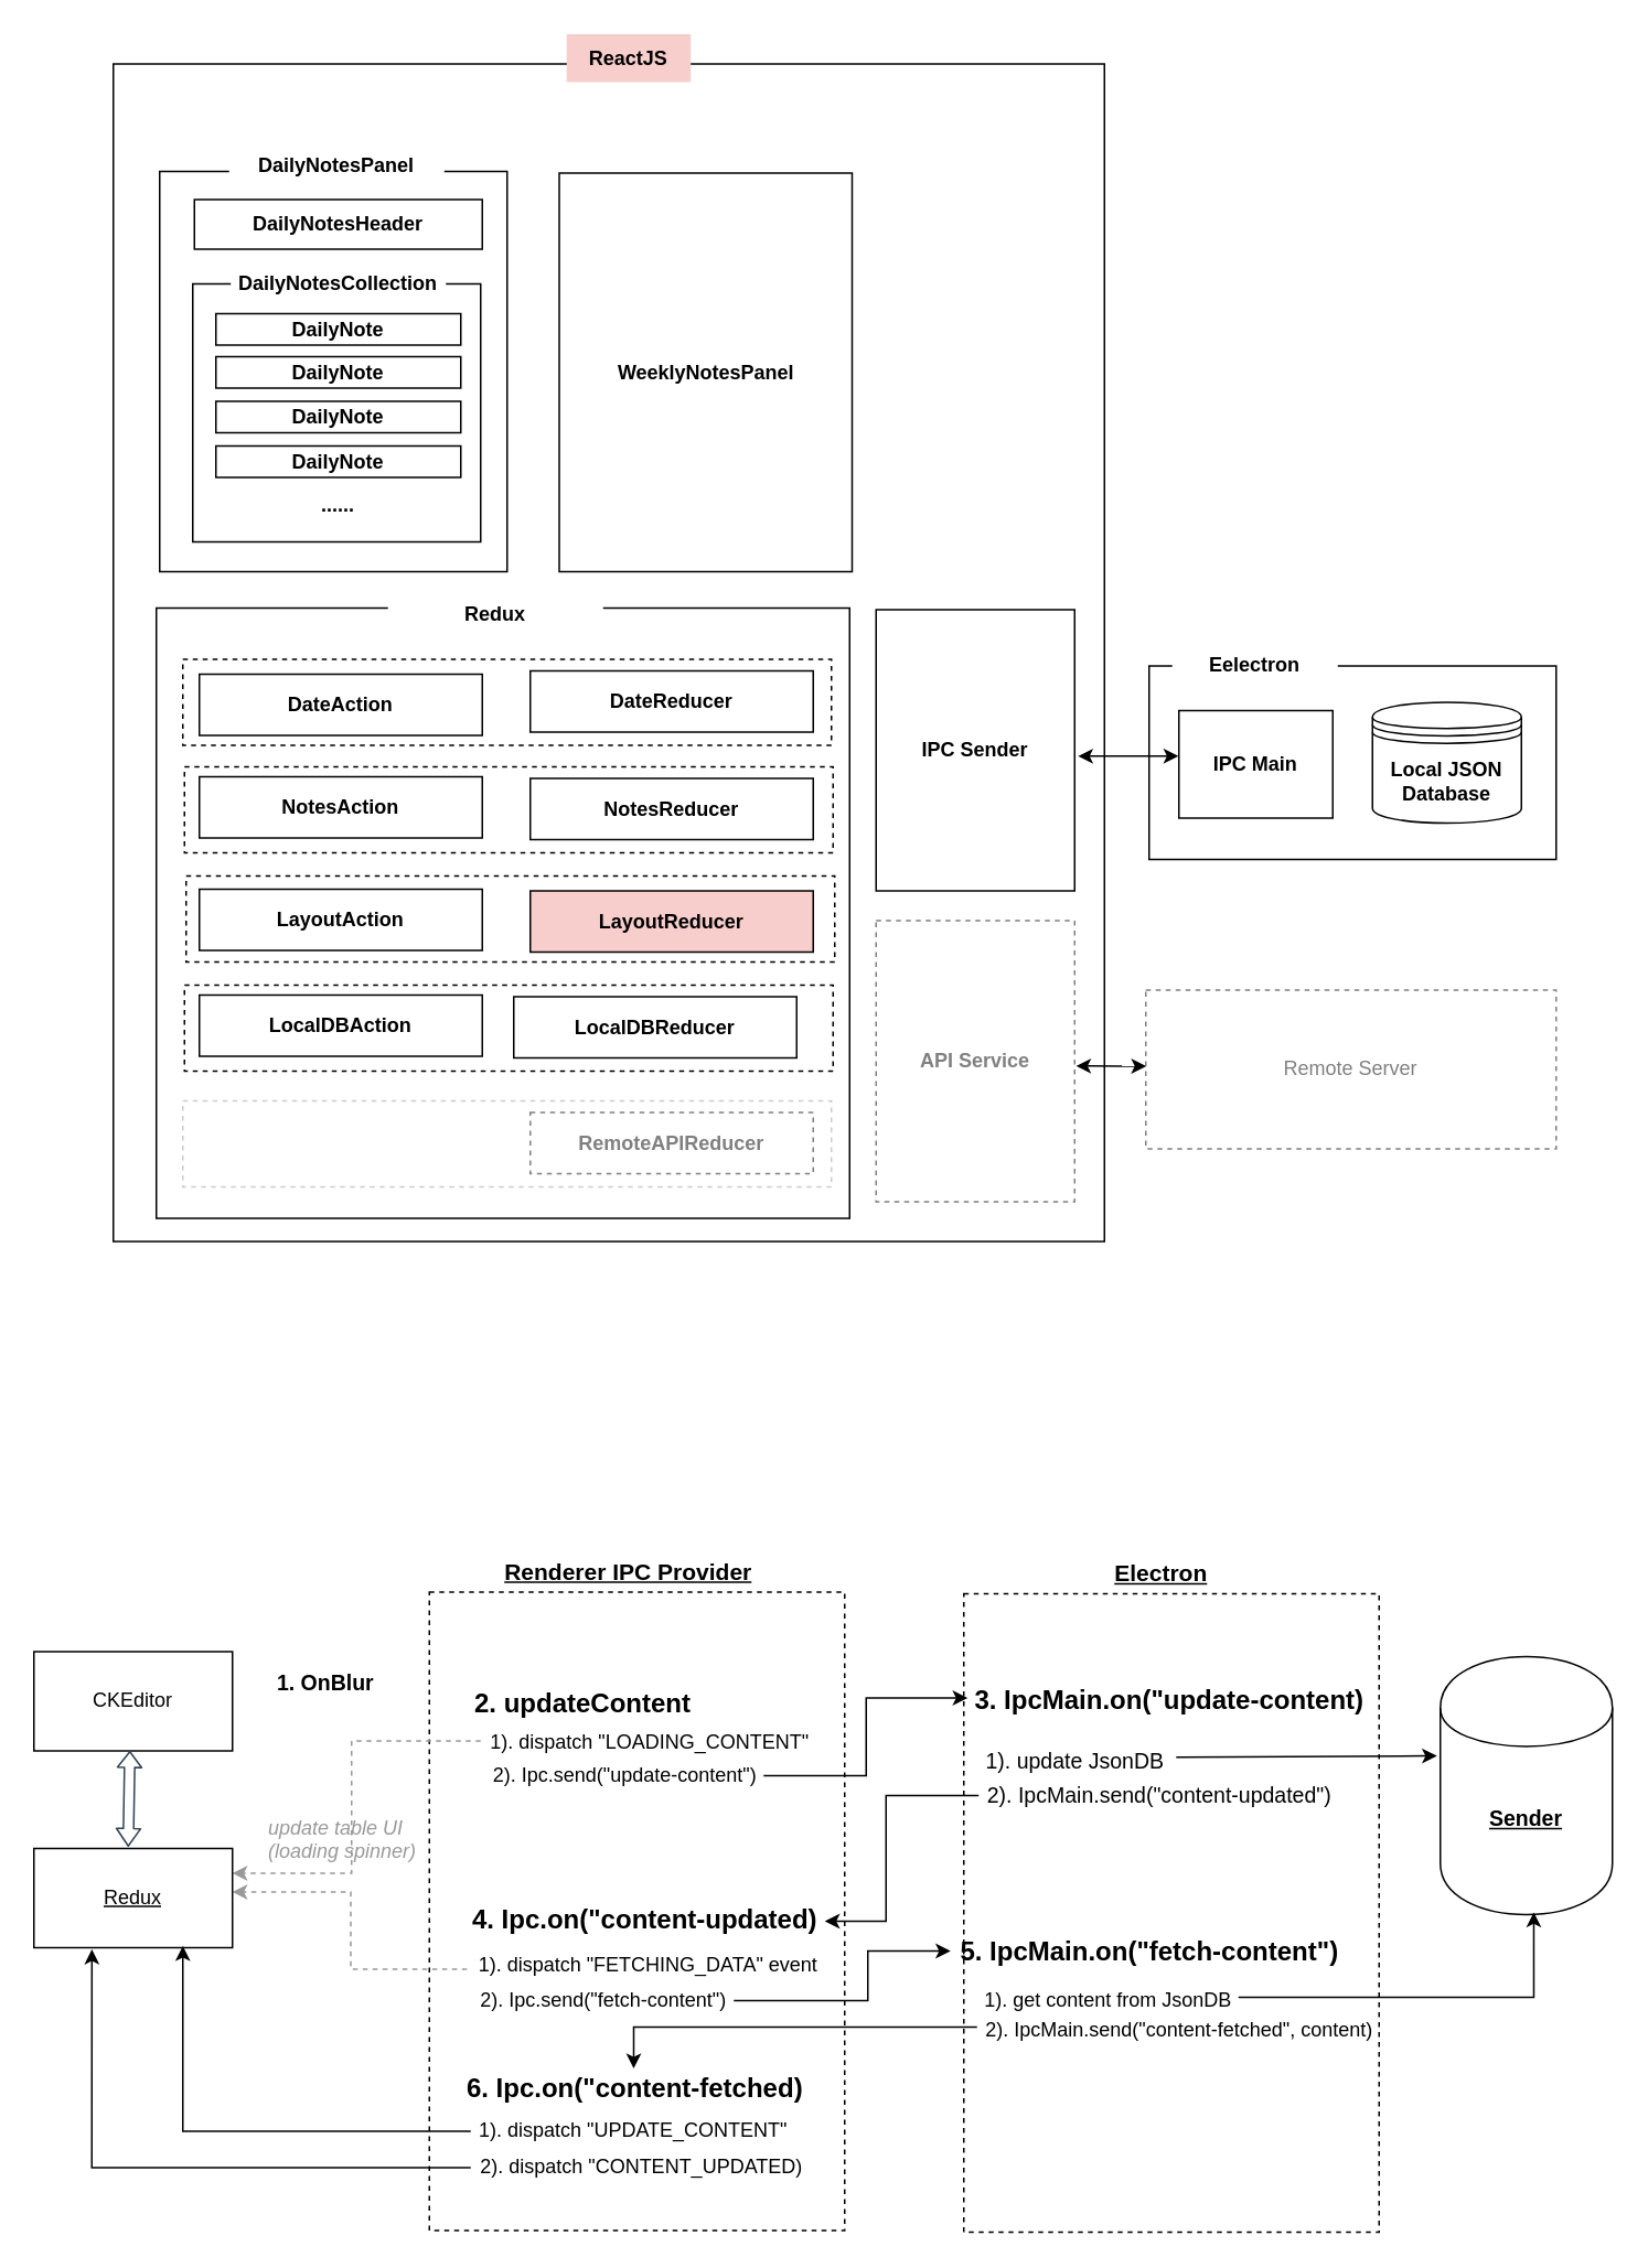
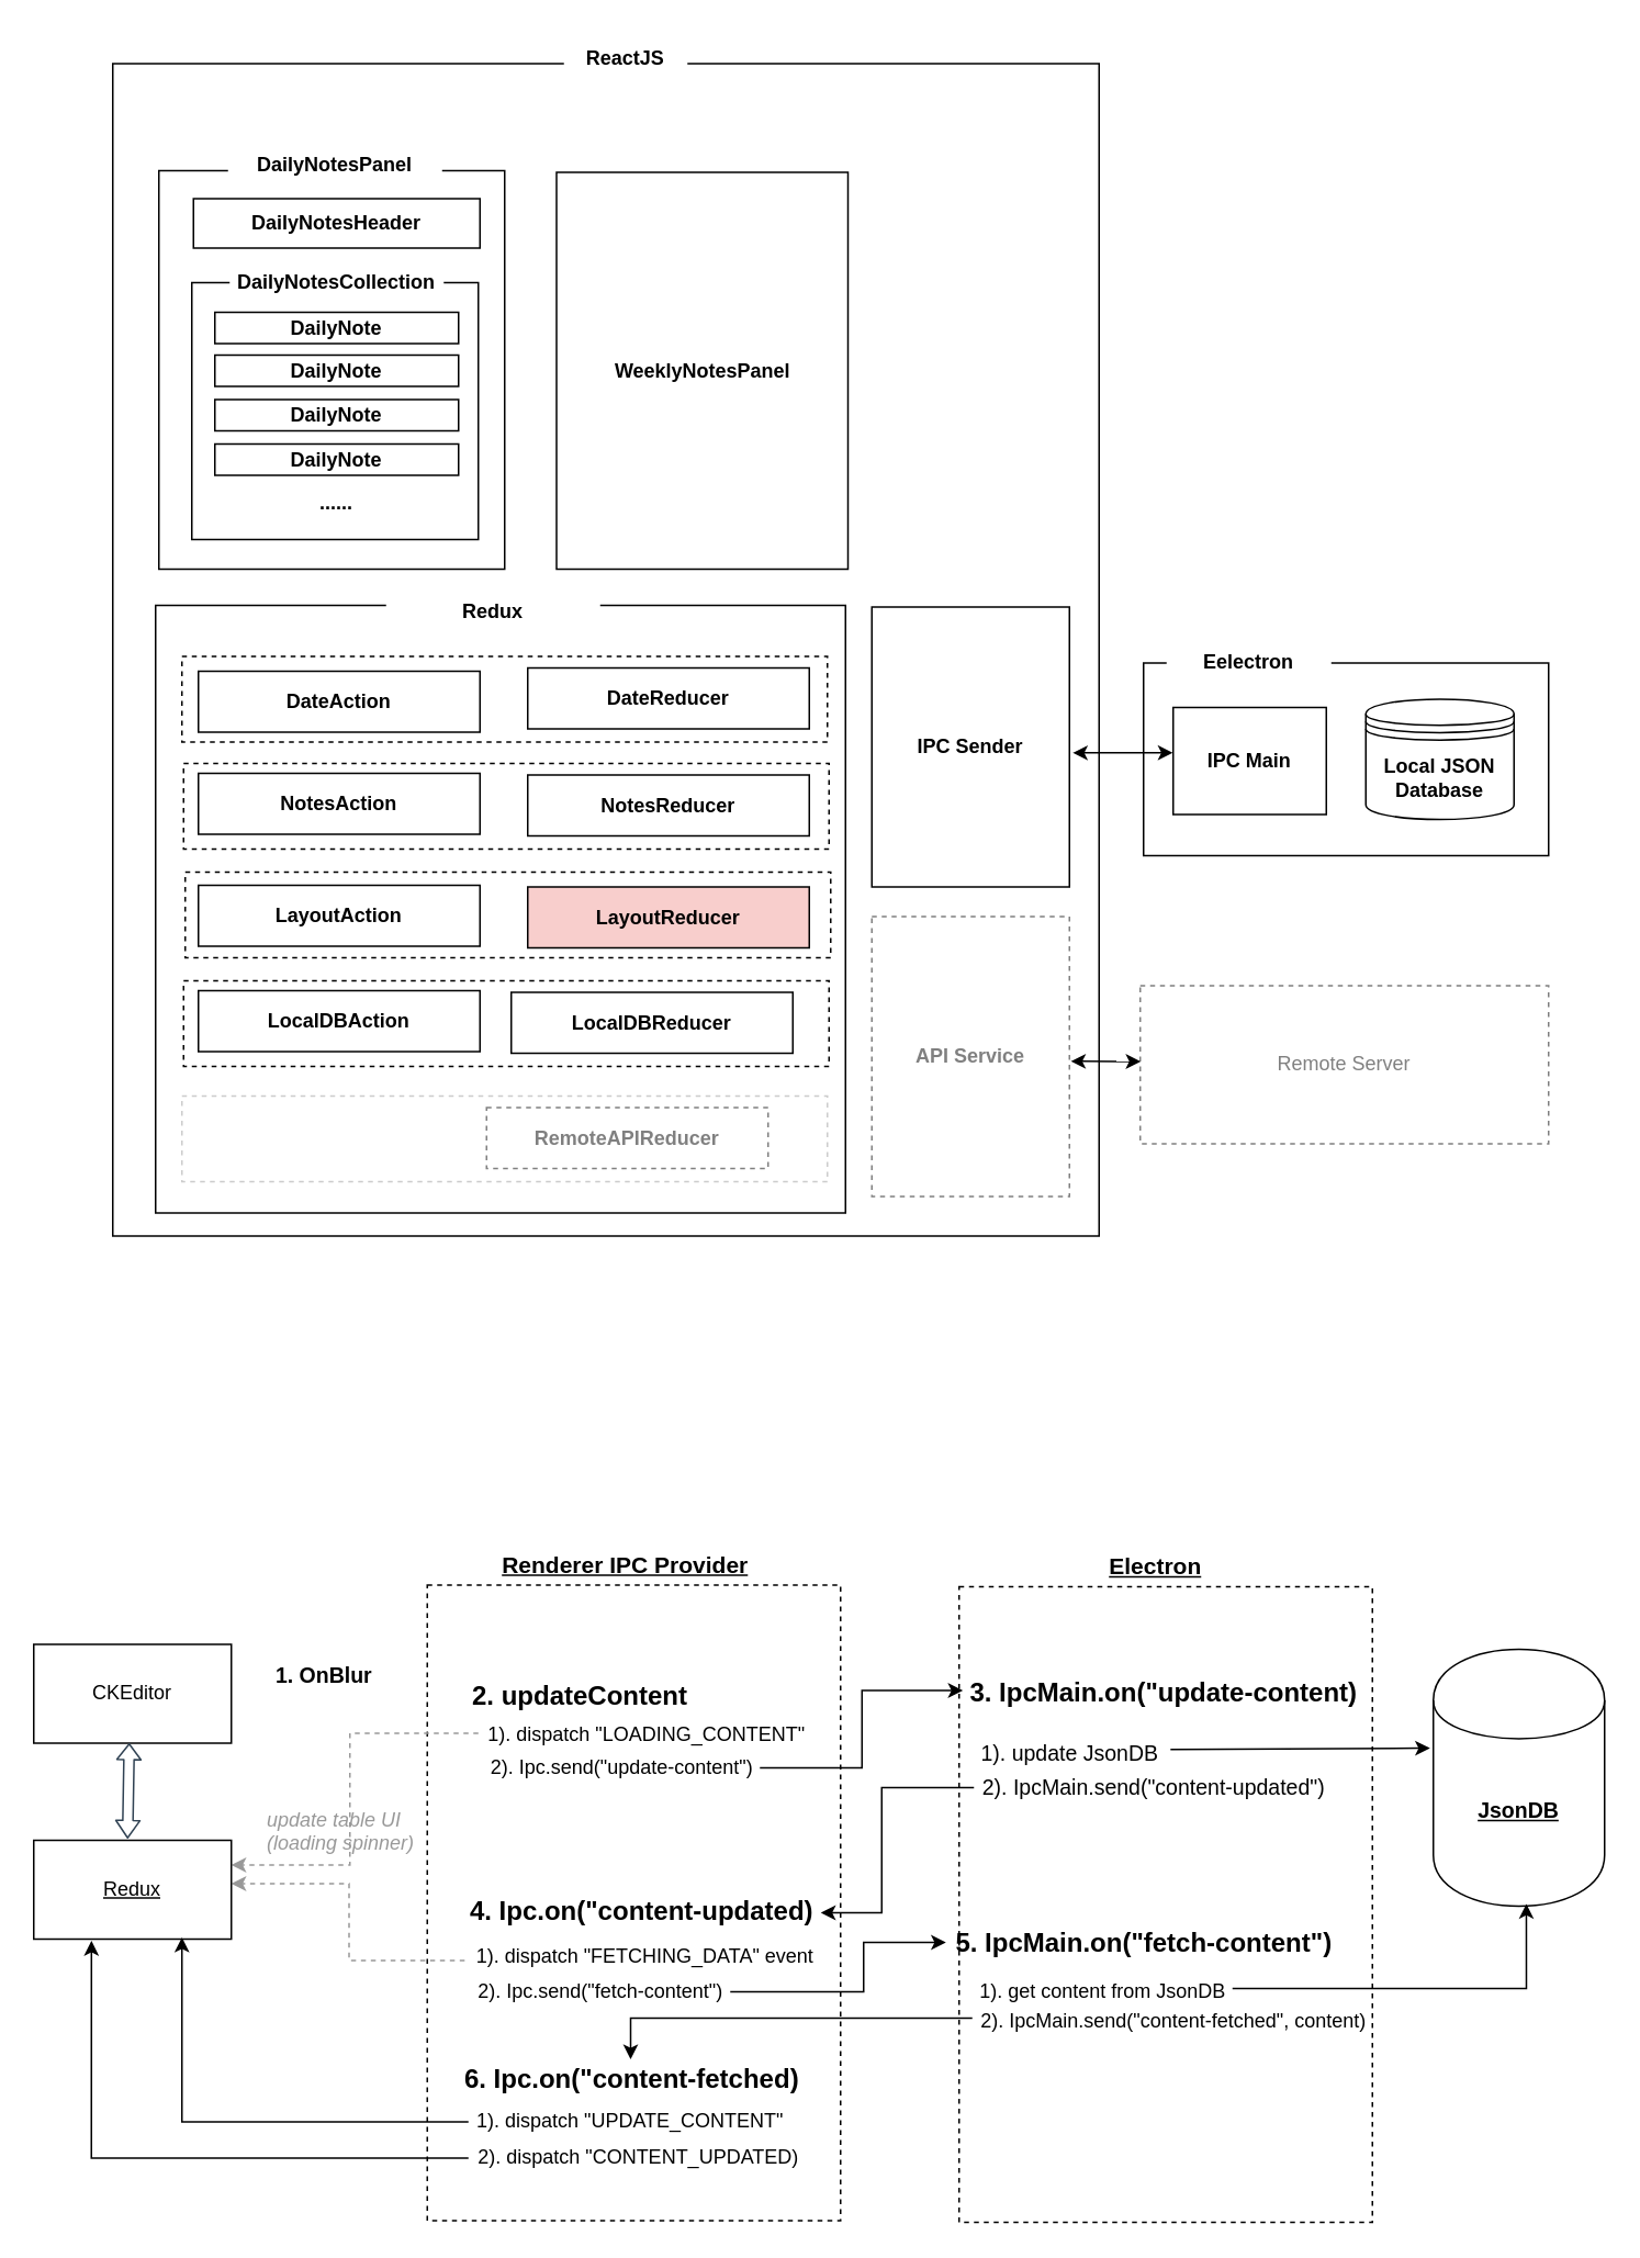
- <mxCell id="5" value="ReactJS" style="rounded=0;whiteSpace=wrap;html=1;strokeColor=none;fontStyle=1;fillColor=#f8cecc;" parent="1" vertex="1"><mxGeometry x="342" y="20" width="75" height="29" as="geometry" /></mxCell>
+ <mxCell id="5" value="ReactJS" style="rounded=0;whiteSpace=wrap;html=1;strokeColor=none;fontStyle=1" parent="1" vertex="1"><mxGeometry x="342" y="20" width="75" height="29" as="geometry" /></mxCell>
- <mxCell id="30" value="RemoteAPIReducer" style="rounded=0;whiteSpace=wrap;html=1;fontStyle=1;dashed=1;strokeColor=#808080;fontColor=#808080;" parent="1" vertex="1"><mxGeometry x="320" y="672" width="171" height="37" as="geometry" /></mxCell>
+ <mxCell id="30" value="RemoteAPIReducer" style="rounded=0;whiteSpace=wrap;html=1;fontStyle=1;dashed=1;strokeColor=#808080;fontColor=#808080;" parent="1" vertex="1"><mxGeometry x="295" y="672" width="171" height="37" as="geometry" /></mxCell>
- <mxCell id="59" value="&lt;b&gt;&lt;u&gt;Sender&lt;/u&gt;&lt;/b&gt;" style="shape=cylinder;whiteSpace=wrap;html=1;boundedLbl=1;backgroundOutline=1;rounded=0;fontSize=13;fontColor=none;fillColor=none;" parent="1" vertex="1"><mxGeometry x="870" y="1001" width="104" height="156" as="geometry" /></mxCell>
+ <mxCell id="59" value="&lt;b&gt;&lt;u&gt;JsonDB&lt;/u&gt;&lt;/b&gt;" style="shape=cylinder;whiteSpace=wrap;html=1;boundedLbl=1;backgroundOutline=1;rounded=0;fontSize=13;fontColor=none;fillColor=none;" parent="1" vertex="1"><mxGeometry x="870" y="1001" width="104" height="156" as="geometry" /></mxCell>
